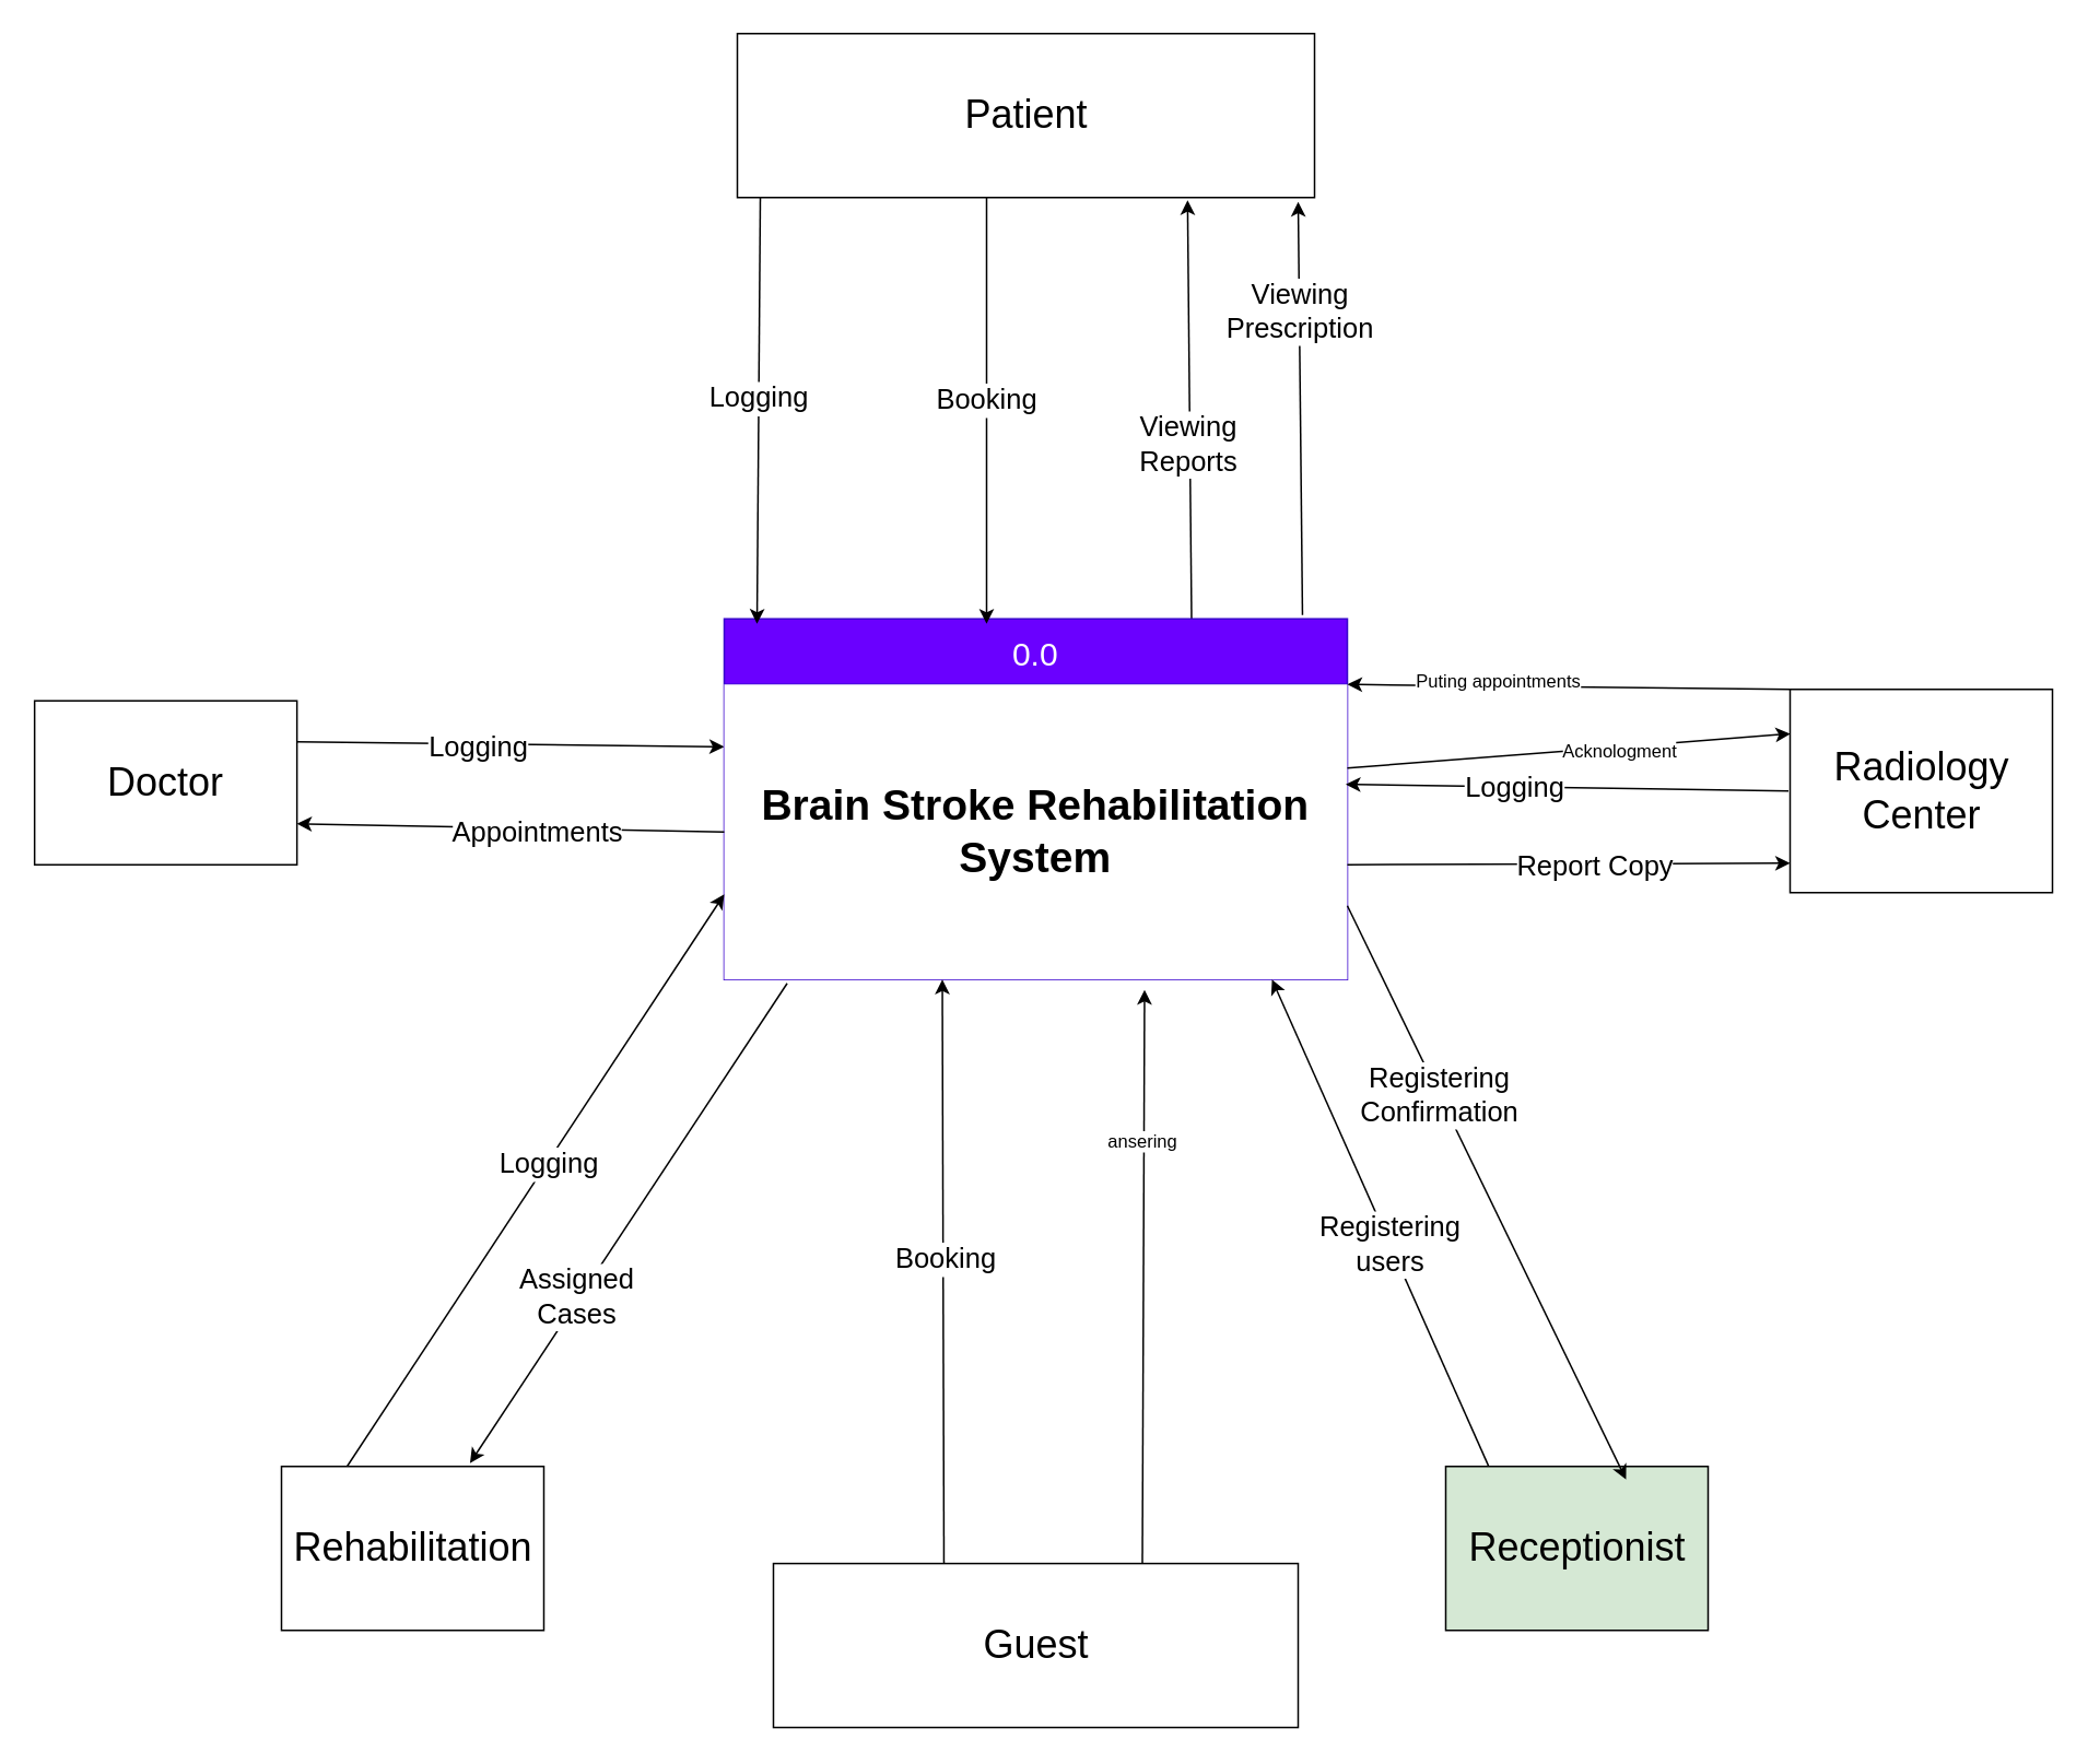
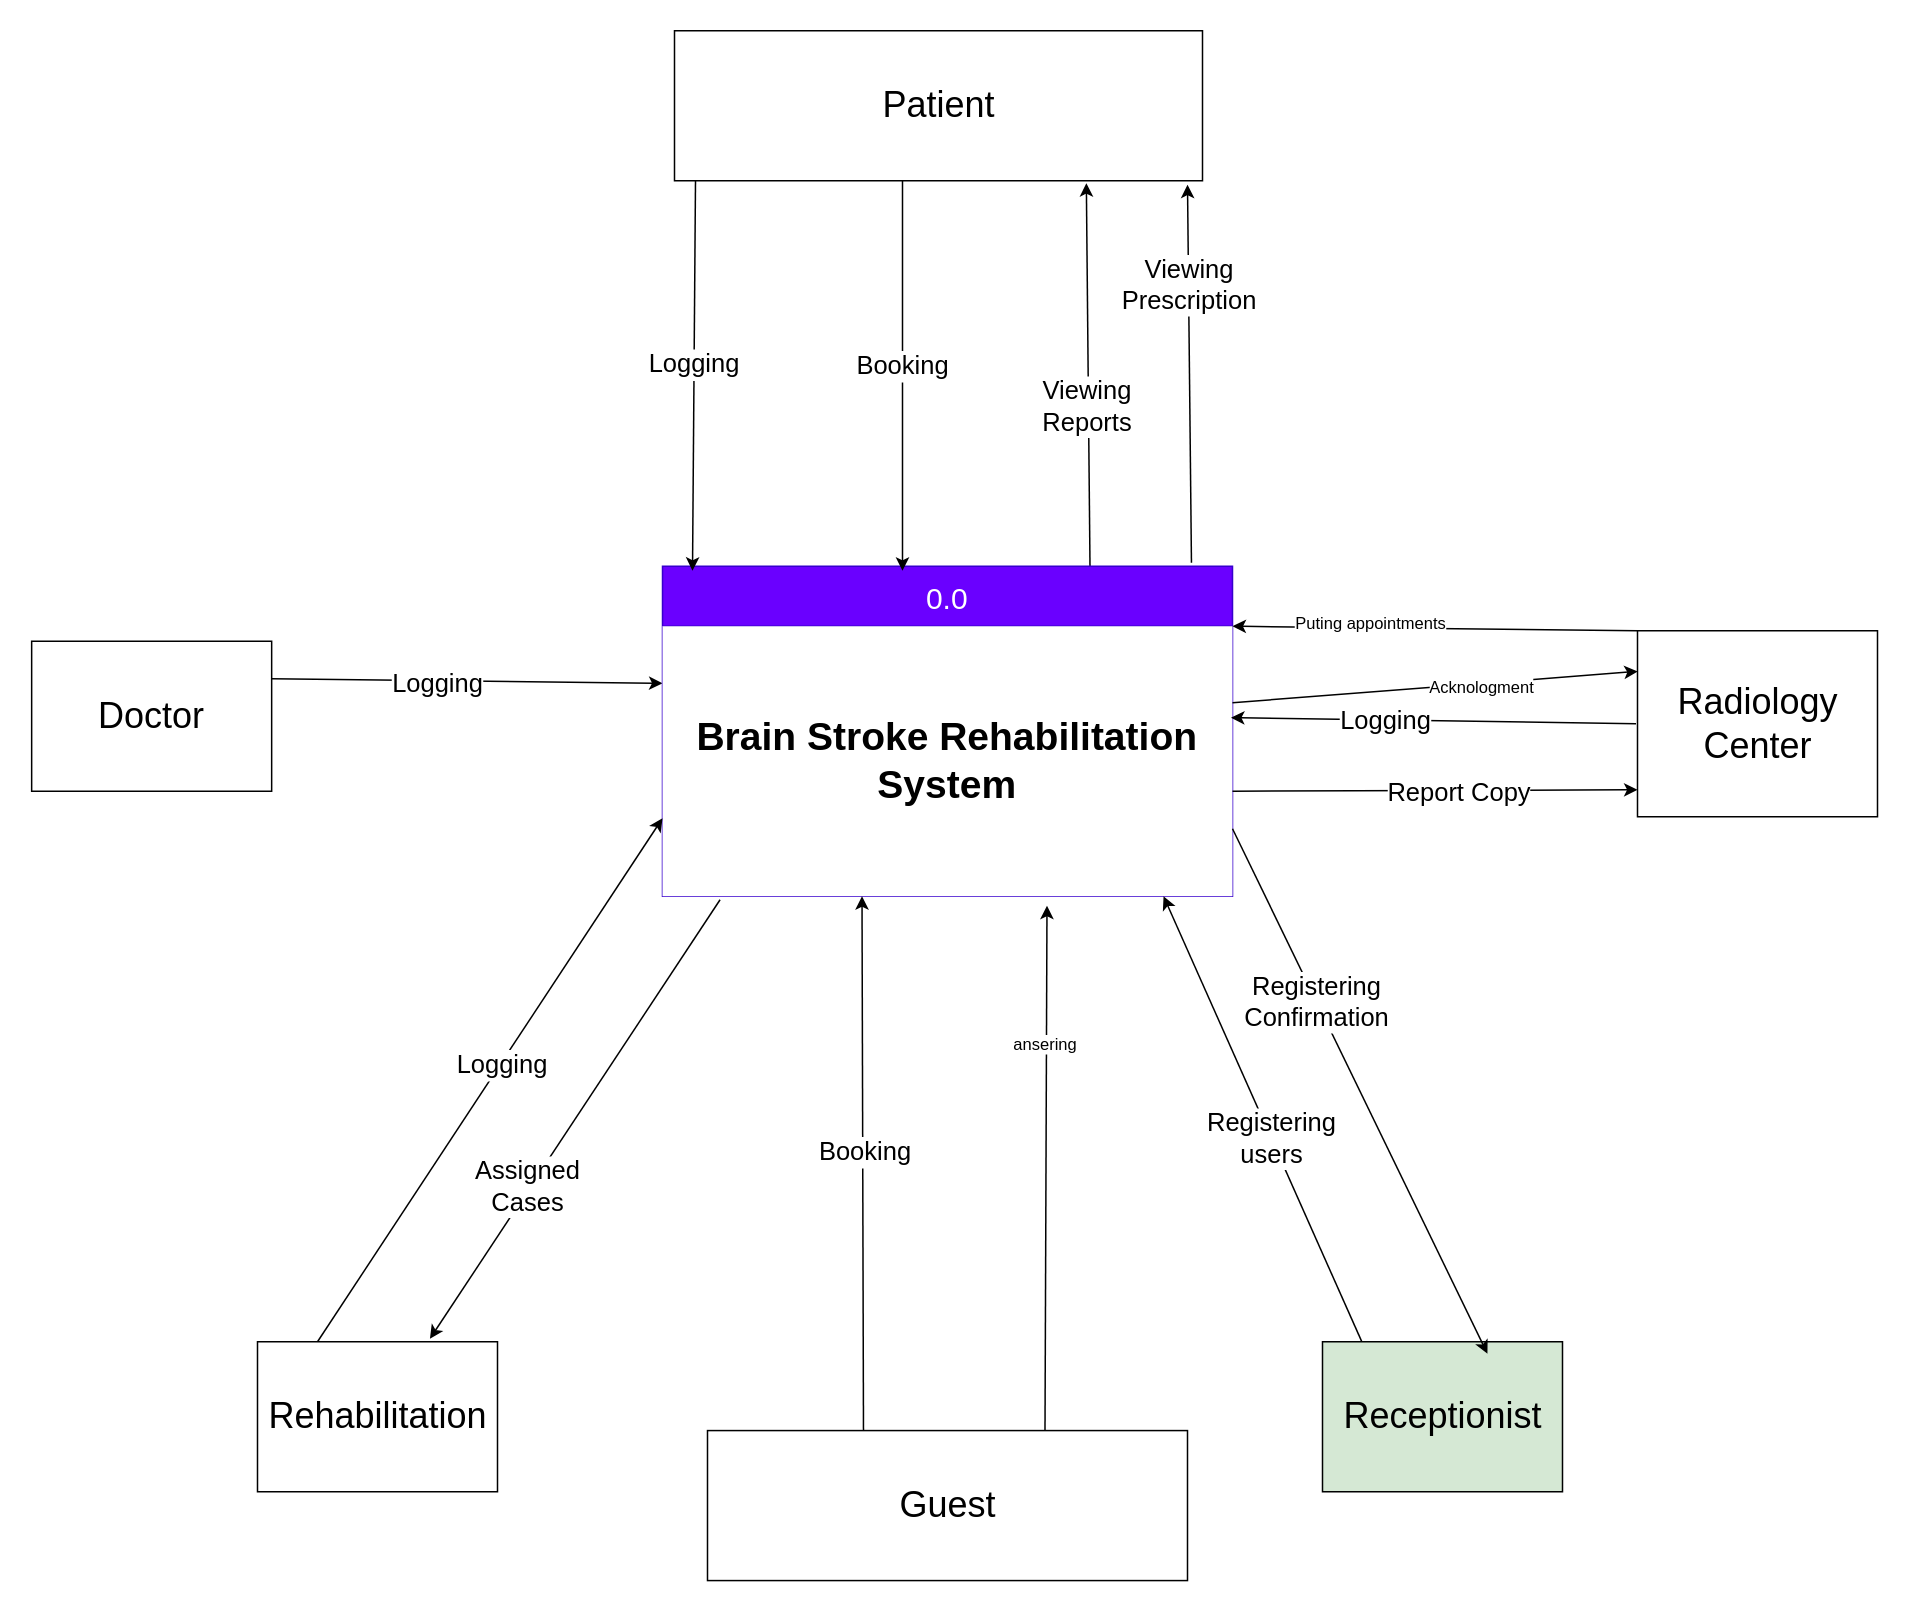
- <mxCell id="9" style="edgeStyle=none;html=1;exitX=0;exitY=0.5;exitDx=0;exitDy=0;entryX=1;entryY=0.75;entryDx=0;entryDy=0;fontSize=45;" parent="1" source="8" target="4" edge="1"><mxGeometry relative="1" as="geometry" /></mxCell>
- <mxCell id="10" value="Appointments" style="edgeLabel;html=1;align=center;verticalAlign=middle;resizable=0;points=[];fontSize=17;" parent="9" vertex="1" connectable="0"><mxGeometry x="-0.122" y="3" relative="1" as="geometry"><mxPoint as="offset" /></mxGeometry></mxCell>
